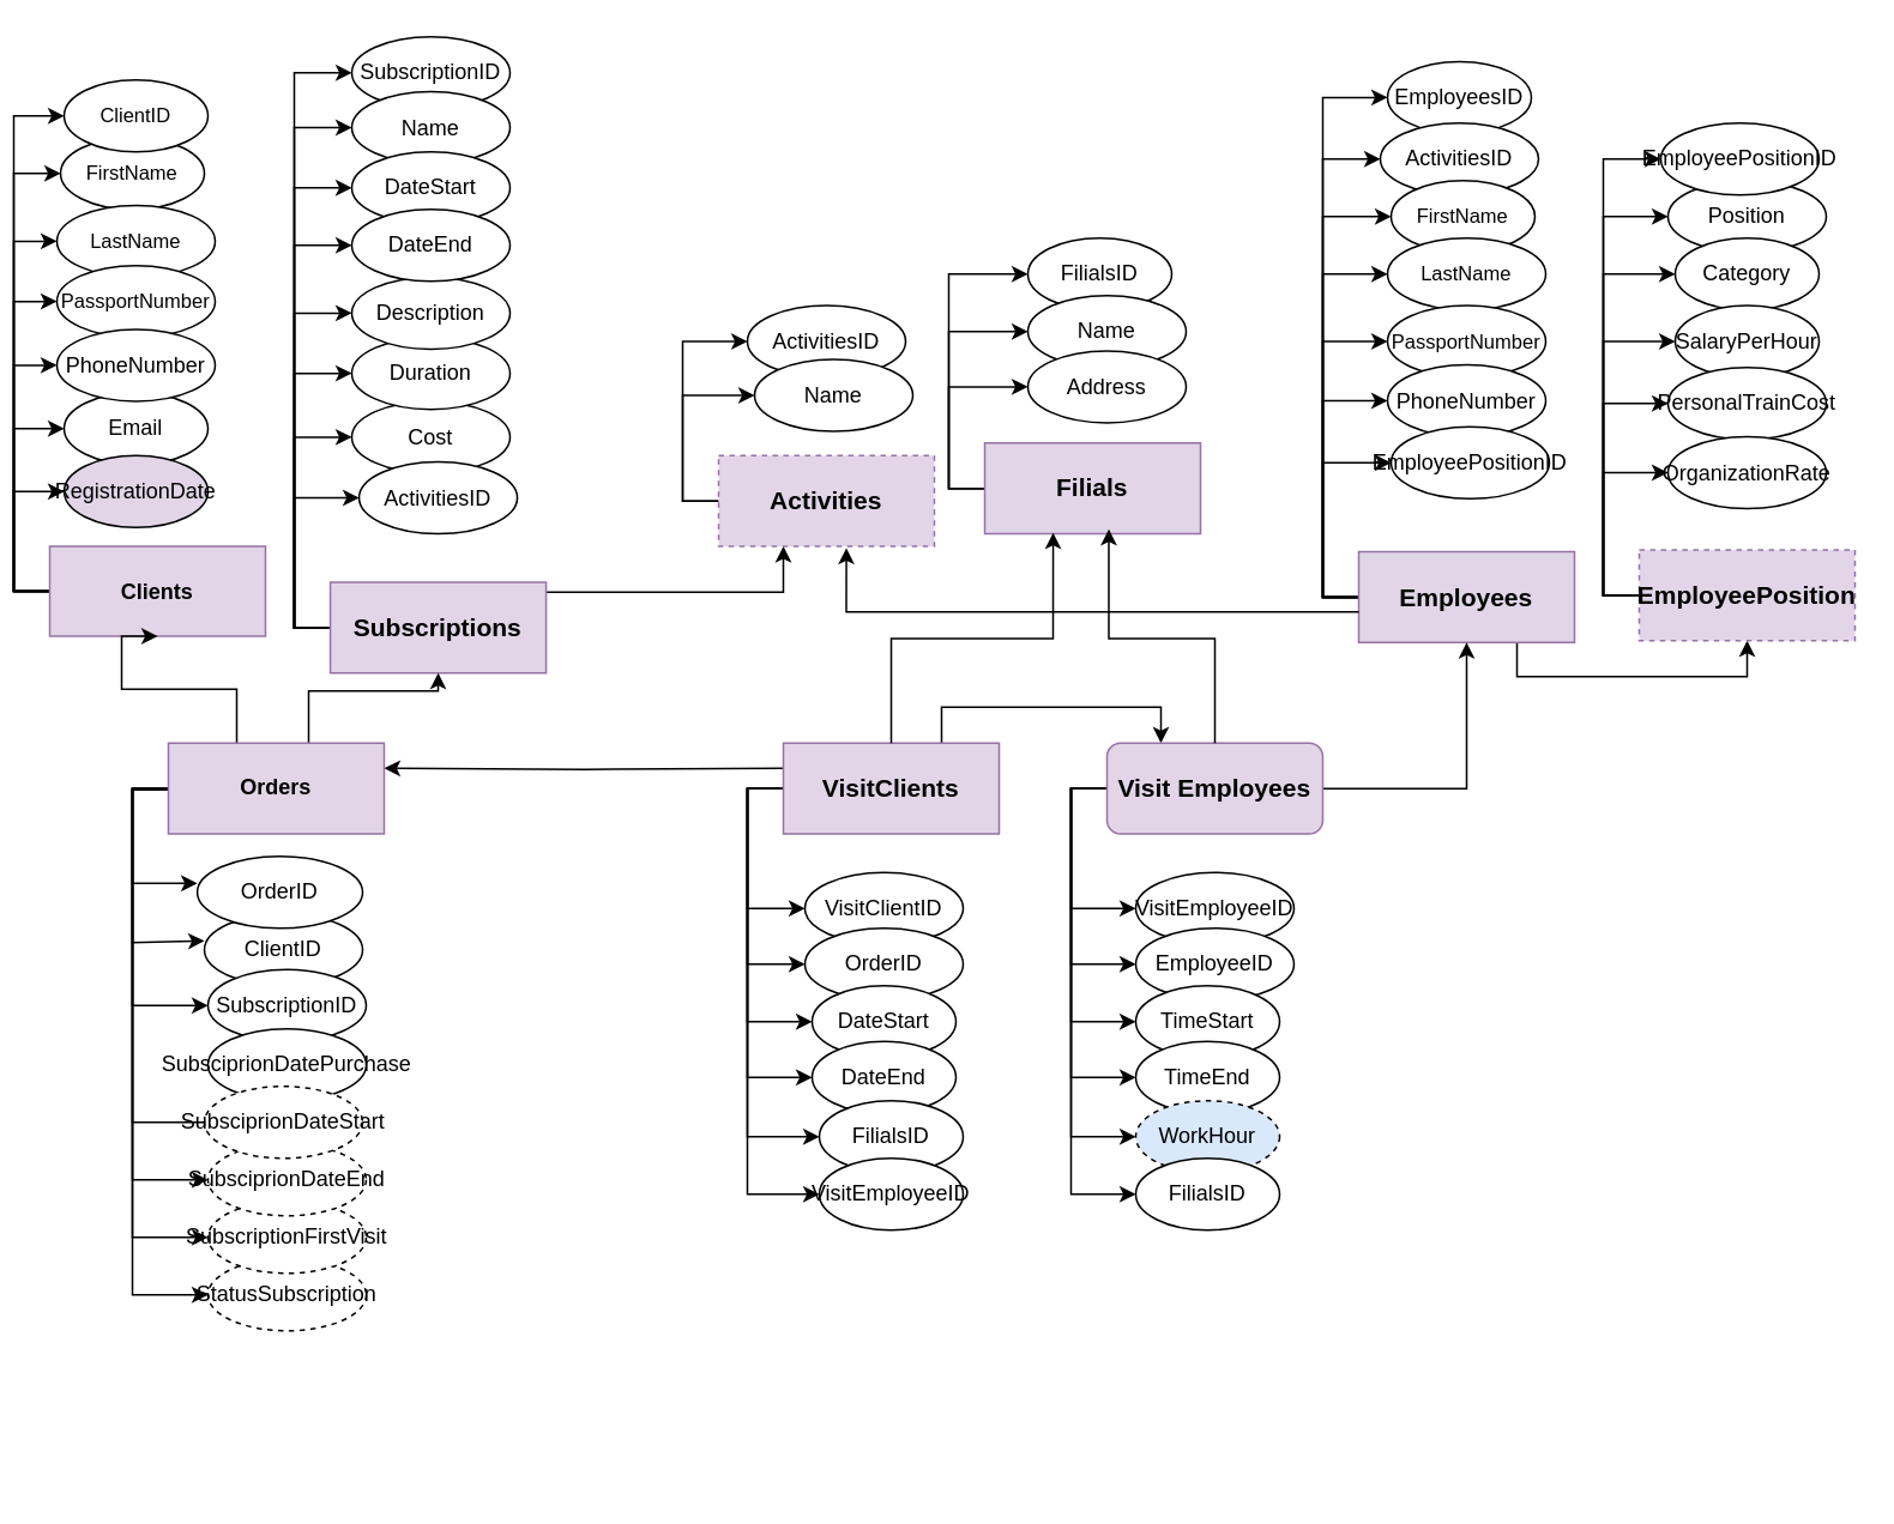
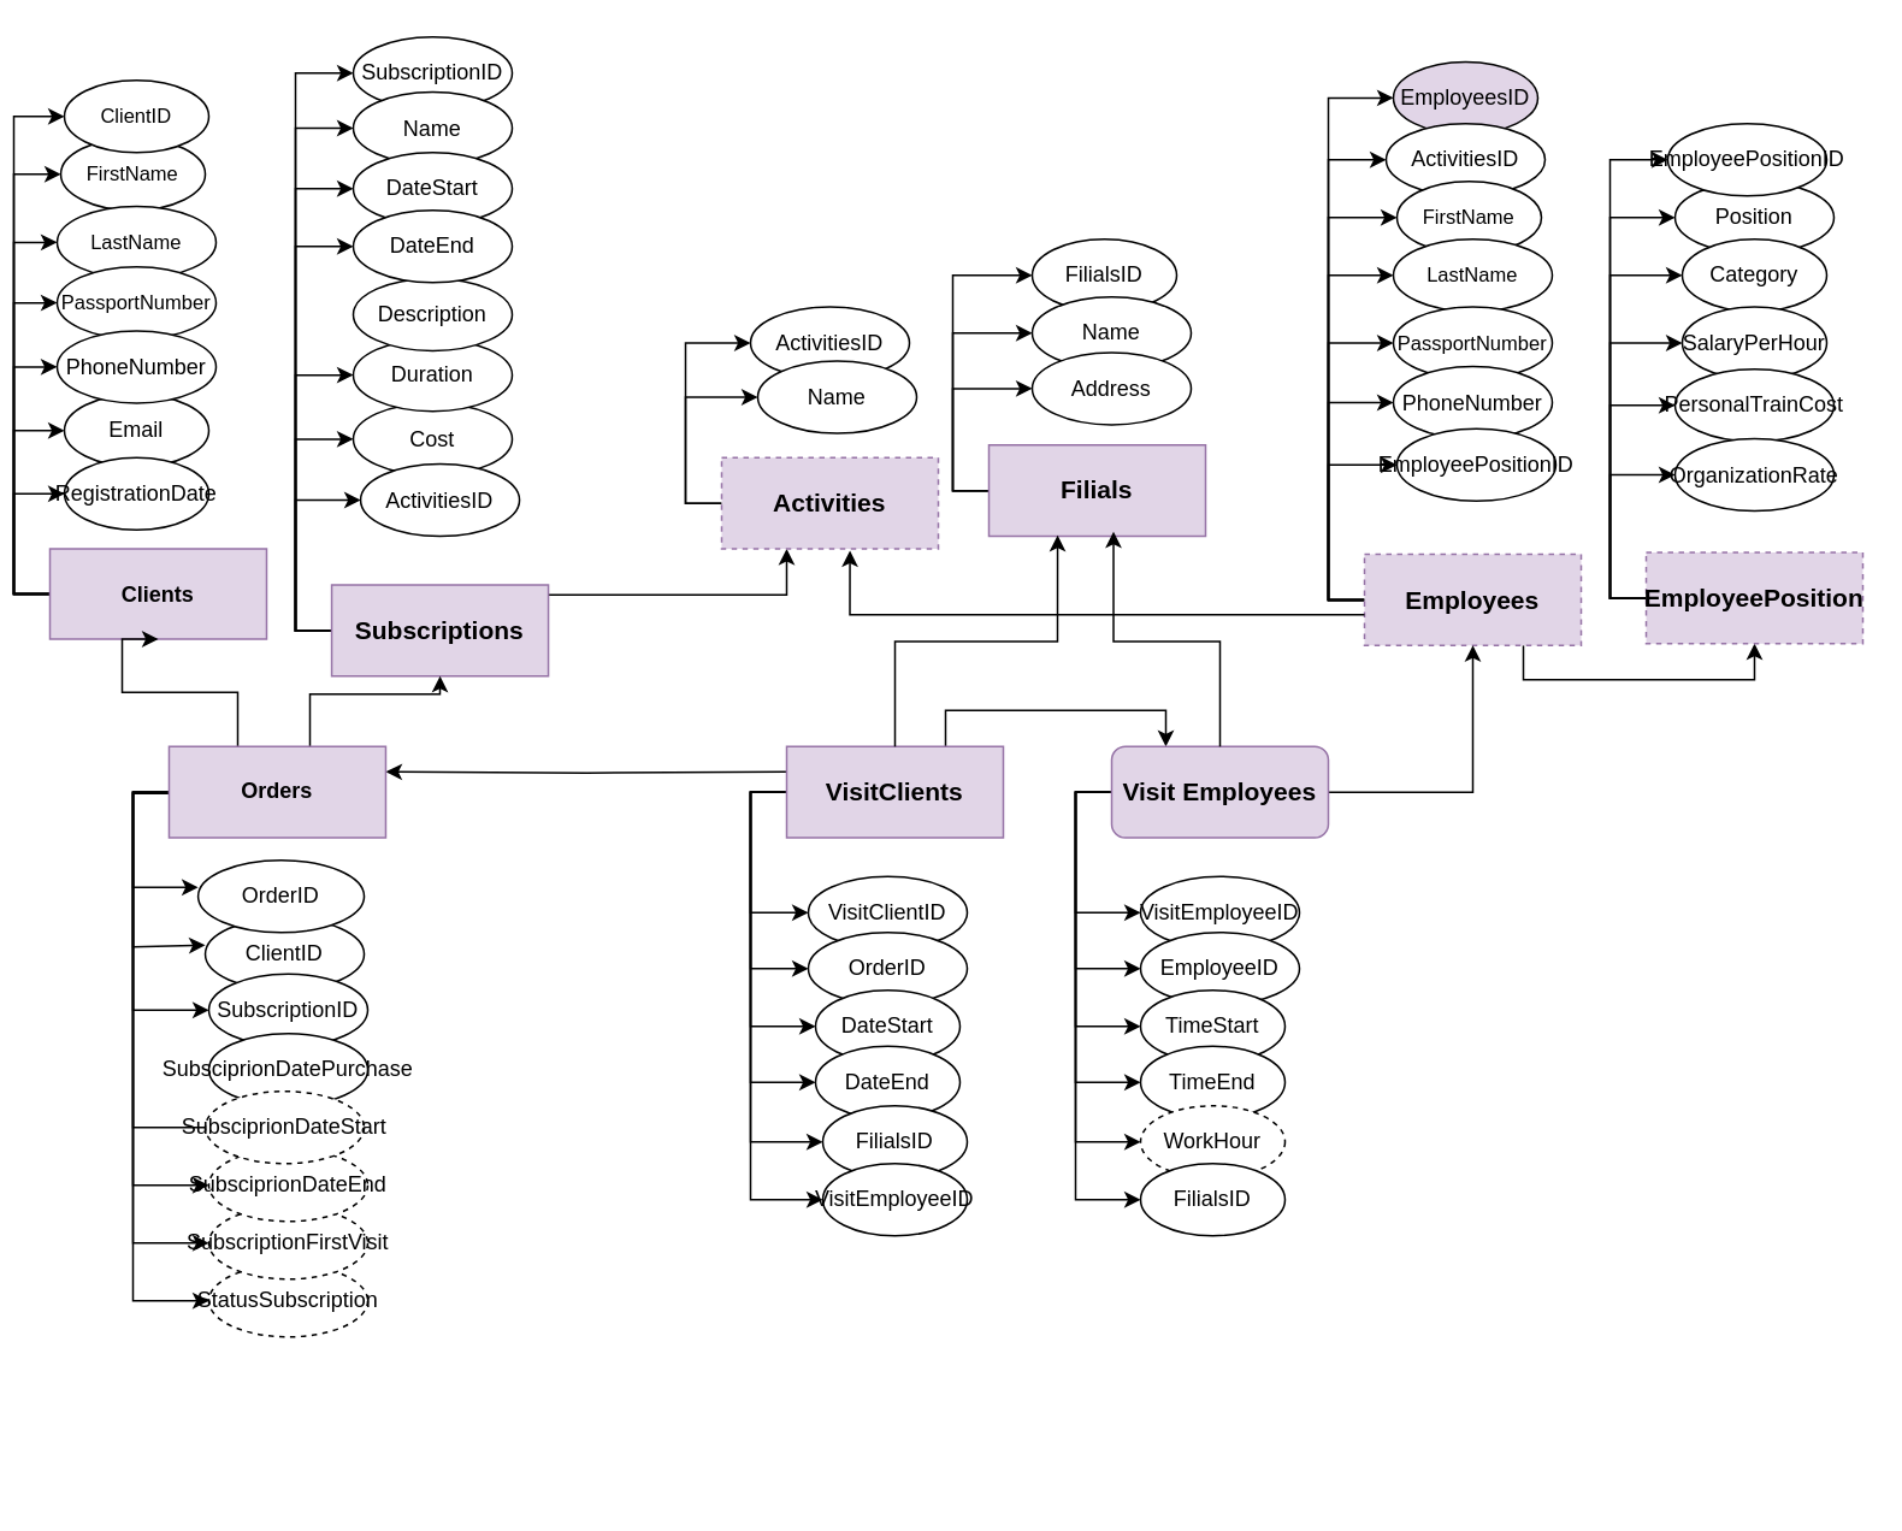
- <mxCell id="22" value="&lt;span style=&quot;font-size: 12px ; text-align: left&quot;&gt;EmployeesID&lt;/span&gt;" style="ellipse;whiteSpace=wrap;html=1;fontSize=12;" parent="1" vertex="1"><mxGeometry x="764" y="33.75" width="80" height="40" as="geometry" /></mxCell>
+ <mxCell id="22" value="&lt;span style=&quot;font-size: 12px ; text-align: left&quot;&gt;EmployeesID&lt;/span&gt;" style="ellipse;whiteSpace=wrap;html=1;fontSize=12;fillColor=#e1d5e7;" parent="1" vertex="1"><mxGeometry x="764" y="33.75" width="80" height="40" as="geometry" /></mxCell>
- <mxCell id="33" style="edgeStyle=orthogonalEdgeStyle;rounded=0;orthogonalLoop=1;jettySize=auto;html=1;exitX=0;exitY=0.5;exitDx=0;exitDy=0;entryX=0;entryY=0.5;entryDx=0;entryDy=0;" parent="1" source="38" target="62" edge="1"><mxGeometry relative="1" as="geometry" /></mxCell>
- <mxCell id="116" value="&lt;span style=&quot;font-size: 12px ; text-align: left&quot;&gt;RegistrationDate&lt;/span&gt;" style="ellipse;whiteSpace=wrap;html=1;fontSize=12;fillColor=#e1d5e7;" parent="1" vertex="1"><mxGeometry x="28" y="253" width="80" height="40" as="geometry" /></mxCell>
+ <mxCell id="116" value="&lt;span style=&quot;font-size: 12px ; text-align: left&quot;&gt;RegistrationDate&lt;/span&gt;" style="ellipse;whiteSpace=wrap;html=1;fontSize=12;" parent="1" vertex="1"><mxGeometry x="28" y="253" width="80" height="40" as="geometry" /></mxCell>
- <mxCell id="18" value="&lt;span style=&quot;font-size: 14px;&quot;&gt;Employees&lt;/span&gt;" style="rounded=0;whiteSpace=wrap;html=1;fillColor=#e1d5e7;strokeColor=#9673a6;fontStyle=1" parent="1" vertex="1"><mxGeometry x="748" y="306.5" width="120" height="50.5" as="geometry" /></mxCell>
+ <mxCell id="18" value="&lt;span style=&quot;font-size: 14px;&quot;&gt;Employees&lt;/span&gt;" style="rounded=0;whiteSpace=wrap;html=1;fillColor=#e1d5e7;strokeColor=#9673a6;fontStyle=1;dashed=1;" parent="1" vertex="1"><mxGeometry x="748" y="306.5" width="120" height="50.5" as="geometry" /></mxCell>
- <mxCell id="125" value="WorkHour" style="ellipse;whiteSpace=wrap;html=1;fontSize=12;dashed=1;fillColor=#dae8fc;" vertex="1" parent="1"><mxGeometry x="624" y="612" width="80" height="40" as="geometry" /></mxCell>
+ <mxCell id="125" value="WorkHour" style="ellipse;whiteSpace=wrap;html=1;fontSize=12;dashed=1;" vertex="1" parent="1"><mxGeometry x="624" y="612" width="80" height="40" as="geometry" /></mxCell>
